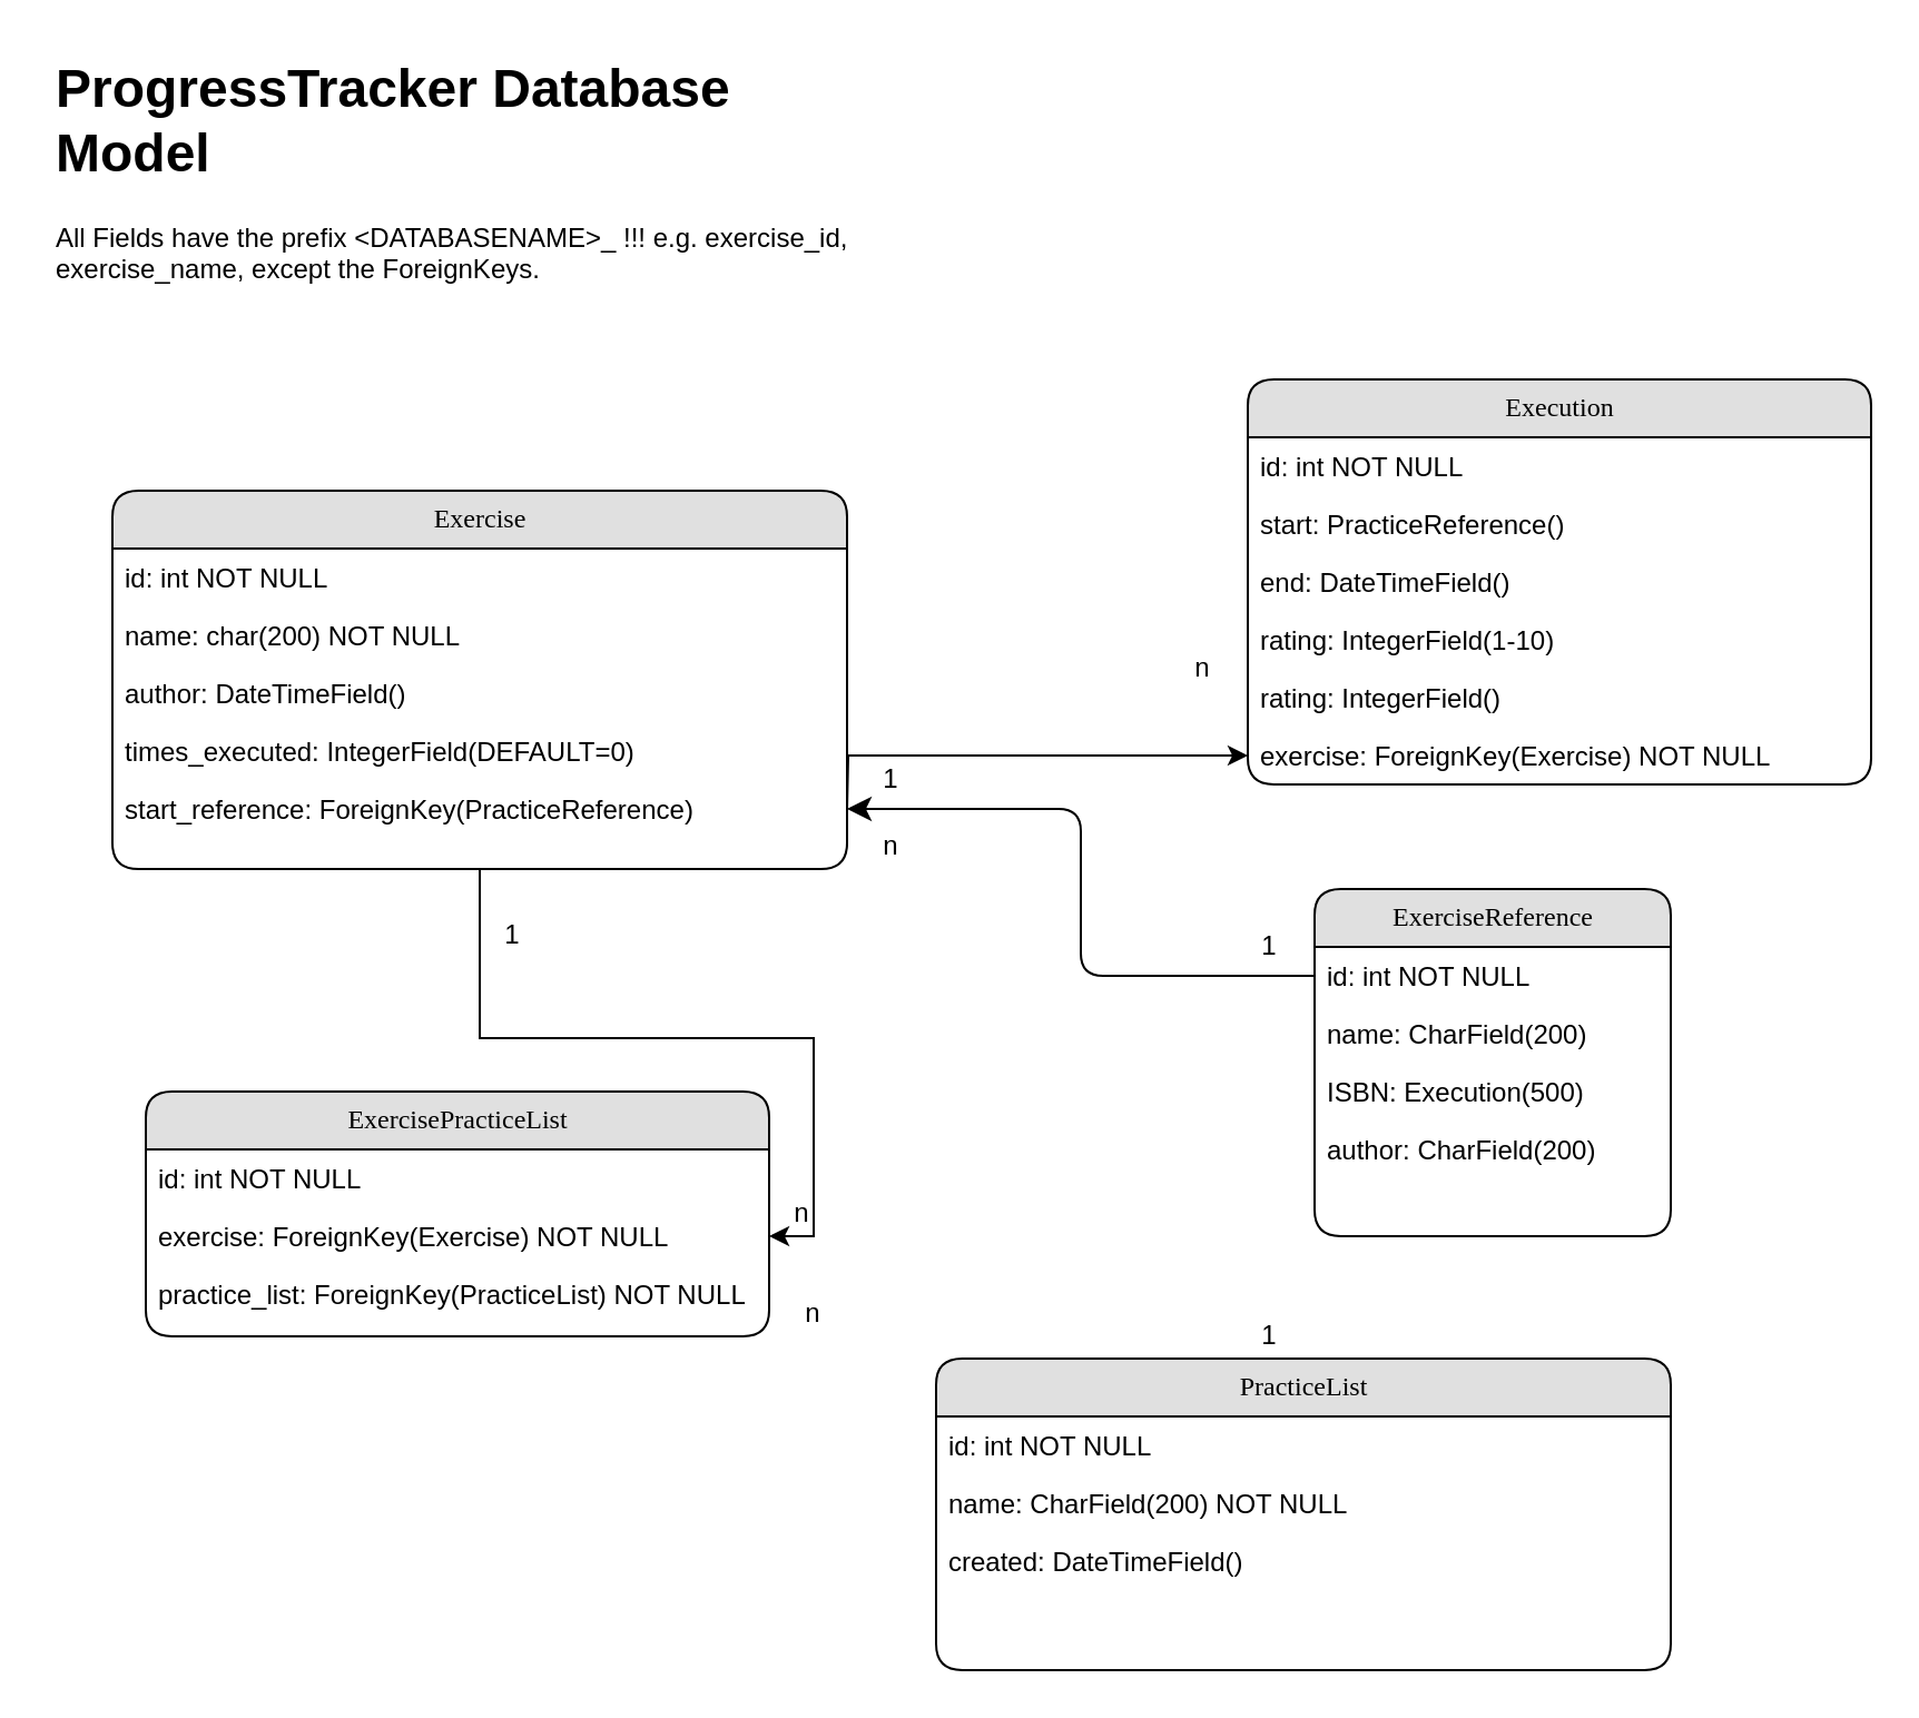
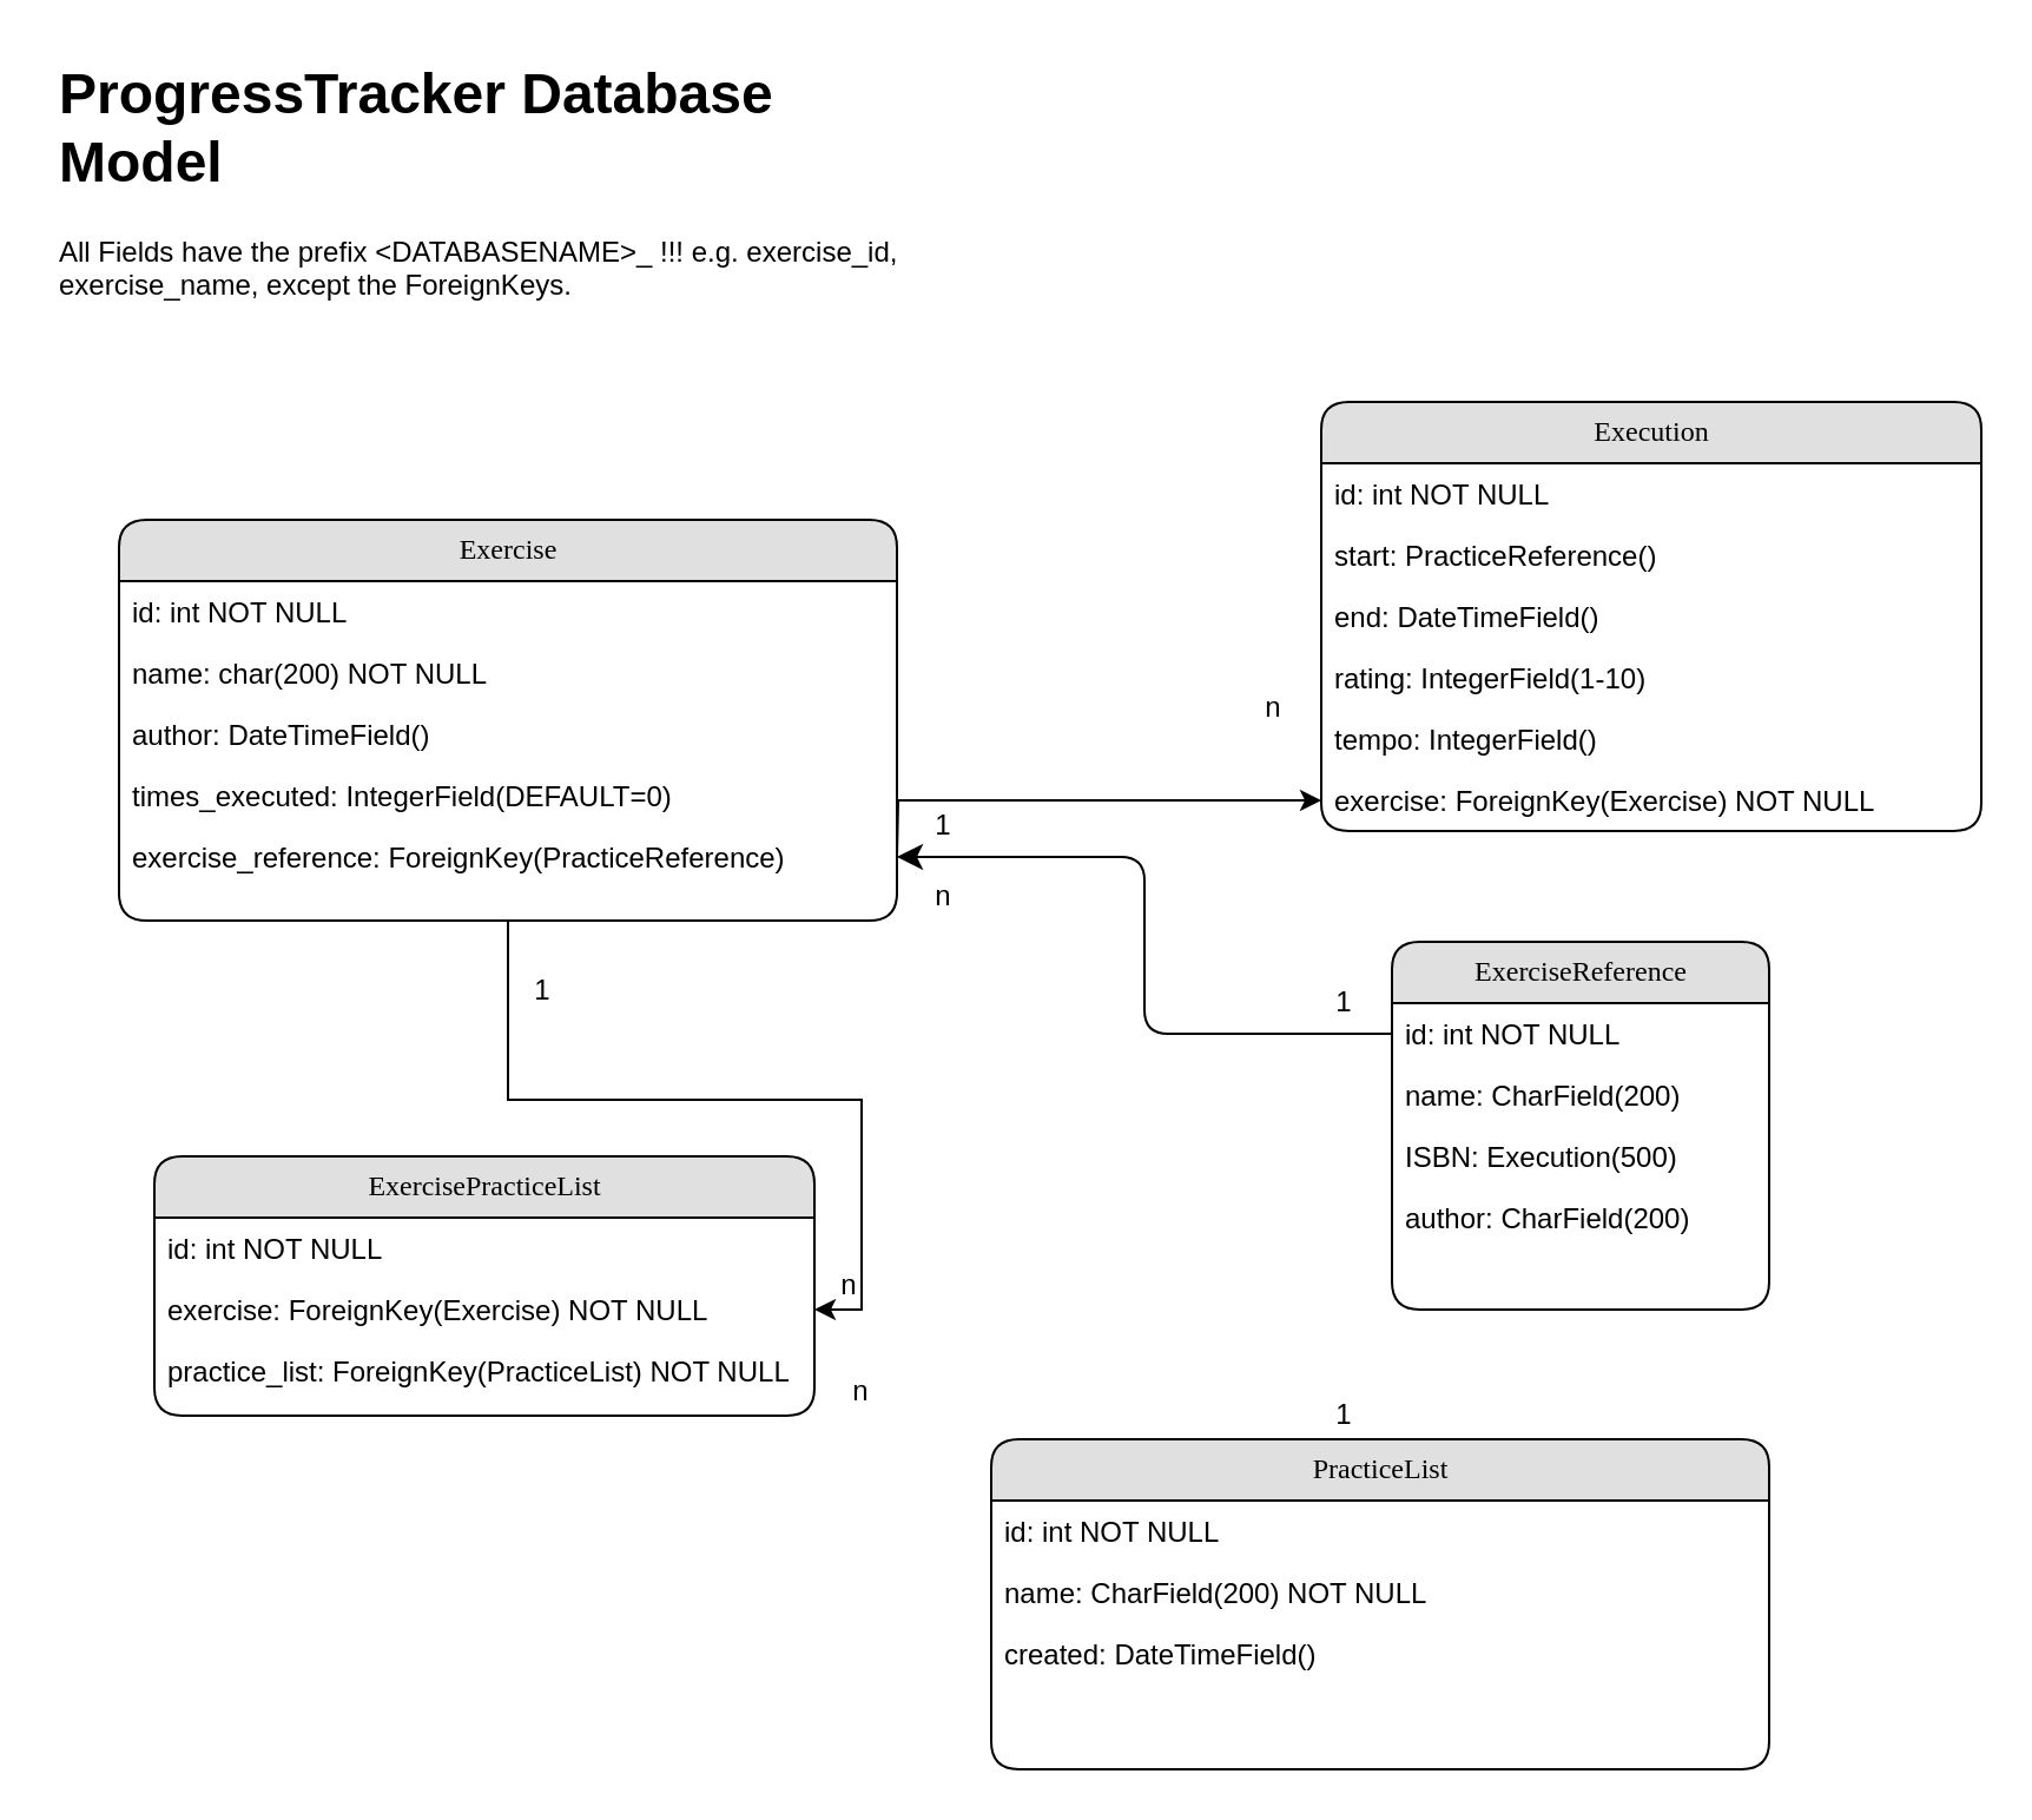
- <mxCell id="36" value="rating: IntegerField()" style="text;html=1;strokeColor=none;fillColor=none;spacingLeft=4;spacingRight=4;whiteSpace=wrap;overflow=hidden;rotatable=0;points=[[0,0.5],[1,0.5]];portConstraint=eastwest;" vertex="1" parent="31"><mxGeometry y="130" width="280" height="26" as="geometry" /></mxCell>
+ <mxCell id="36" value="tempo: IntegerField()" style="text;html=1;strokeColor=none;fillColor=none;spacingLeft=4;spacingRight=4;whiteSpace=wrap;overflow=hidden;rotatable=0;points=[[0,0.5],[1,0.5]];portConstraint=eastwest;" vertex="1" parent="31"><mxGeometry y="130" width="280" height="26" as="geometry" /></mxCell>
- <mxCell id="8" value="start_reference: ForeignKey(PracticeReference)" style="text;html=1;strokeColor=none;fillColor=none;spacingLeft=4;spacingRight=4;whiteSpace=wrap;overflow=hidden;rotatable=0;points=[[0,0.5],[1,0.5]];portConstraint=eastwest;" vertex="1" parent="3"><mxGeometry y="130" width="330" height="26" as="geometry" /></mxCell>
+ <mxCell id="8" value="exercise_reference: ForeignKey(PracticeReference)" style="text;html=1;strokeColor=none;fillColor=none;spacingLeft=4;spacingRight=4;whiteSpace=wrap;overflow=hidden;rotatable=0;points=[[0,0.5],[1,0.5]];portConstraint=eastwest;" vertex="1" parent="3"><mxGeometry y="130" width="330" height="26" as="geometry" /></mxCell>
